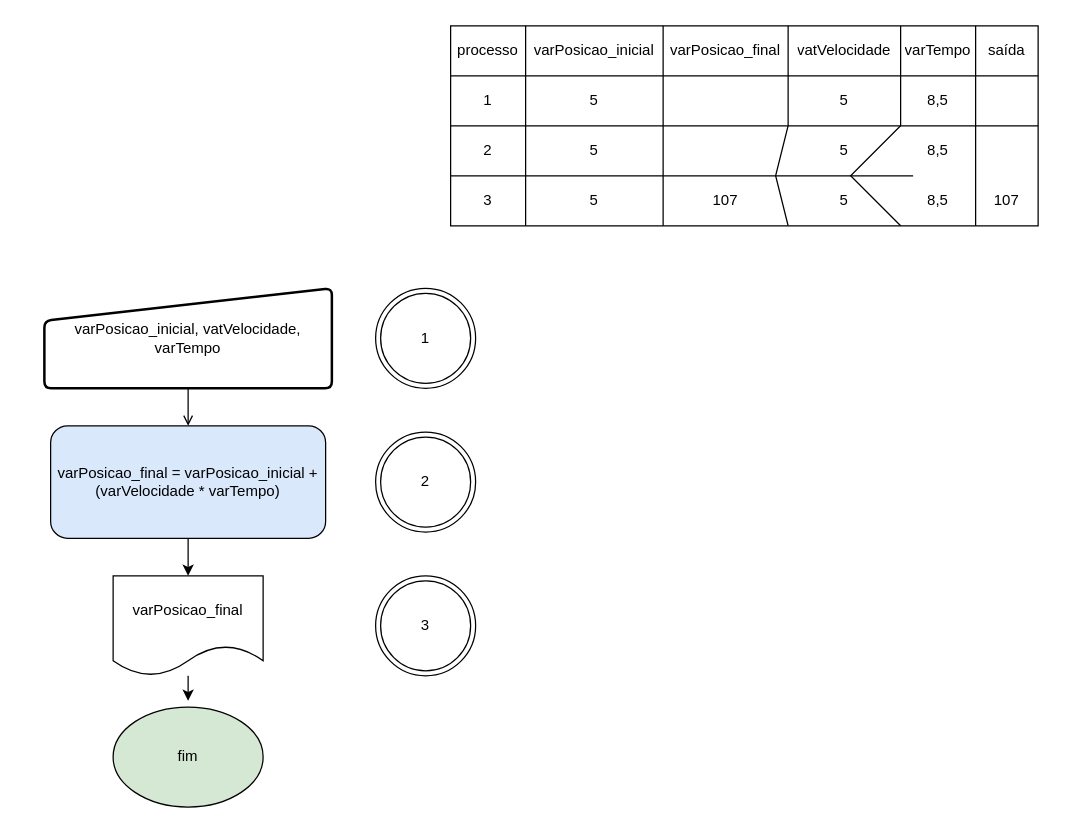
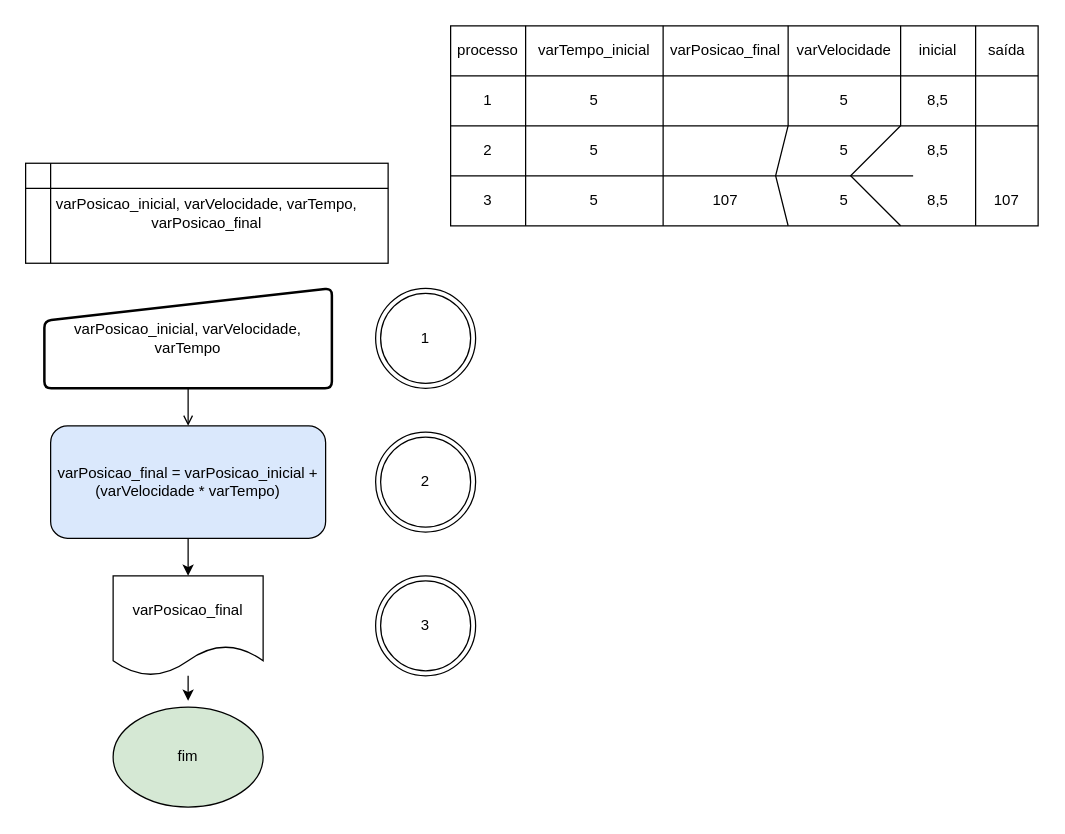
- <mxCell id="16" value="varPosicao_inicial" style="shape=partialRectangle;html=1;whiteSpace=wrap;connectable=0;fillColor=none;top=0;left=0;bottom=0;right=0;overflow=hidden;" parent="14" vertex="1"><mxGeometry x="60" width="110" height="40" as="geometry" /></mxCell>
+ <mxCell id="16" value="varTempo_inicial" style="shape=partialRectangle;html=1;whiteSpace=wrap;connectable=0;fillColor=none;top=0;left=0;bottom=0;right=0;overflow=hidden;" parent="14" vertex="1"><mxGeometry x="60" width="110" height="40" as="geometry" /></mxCell>
- <mxCell id="18" value="vatVelocidade" style="shape=partialRectangle;html=1;whiteSpace=wrap;connectable=0;fillColor=none;top=0;left=0;bottom=0;right=0;overflow=hidden;" parent="14" vertex="1"><mxGeometry x="270" width="90" height="40" as="geometry" /></mxCell>
+ <mxCell id="18" value="varVelocidade" style="shape=partialRectangle;html=1;whiteSpace=wrap;connectable=0;fillColor=none;top=0;left=0;bottom=0;right=0;overflow=hidden;" parent="14" vertex="1"><mxGeometry x="270" width="90" height="40" as="geometry" /></mxCell>
- <mxCell id="19" value="varTempo" style="shape=partialRectangle;html=1;whiteSpace=wrap;connectable=0;fillColor=none;top=0;left=0;bottom=0;right=0;overflow=hidden;" vertex="1" parent="14"><mxGeometry x="360" width="60" height="40" as="geometry" /></mxCell>
+ <mxCell id="19" value="inicial" style="shape=partialRectangle;html=1;whiteSpace=wrap;connectable=0;fillColor=none;top=0;left=0;bottom=0;right=0;overflow=hidden;" vertex="1" parent="14"><mxGeometry x="360" width="60" height="40" as="geometry" /></mxCell>
+ <mxCell id="2" value="varPosicao_inicial, varVelocidade, varTempo, varPosicao_final" style="shape=internalStorage;whiteSpace=wrap;html=1;backgroundOutline=1;" parent="1" vertex="1"><mxGeometry y="130" width="290" height="80" as="geometry" x="20" /></mxCell>
- <mxCell id="3" value="varPosicao_inicial, vatVelocidade, varTempo" style="html=1;strokeWidth=2;shape=manualInput;whiteSpace=wrap;rounded=1;size=26;arcSize=11;" parent="1" vertex="1"><mxGeometry x="35" y="230" width="230" height="80" as="geometry" /></mxCell>
+ <mxCell id="3" value="varPosicao_inicial, varVelocidade, varTempo" style="html=1;strokeWidth=2;shape=manualInput;whiteSpace=wrap;rounded=1;size=26;arcSize=11;" parent="1" vertex="1"><mxGeometry x="35" y="230" width="230" height="80" as="geometry" /></mxCell>
